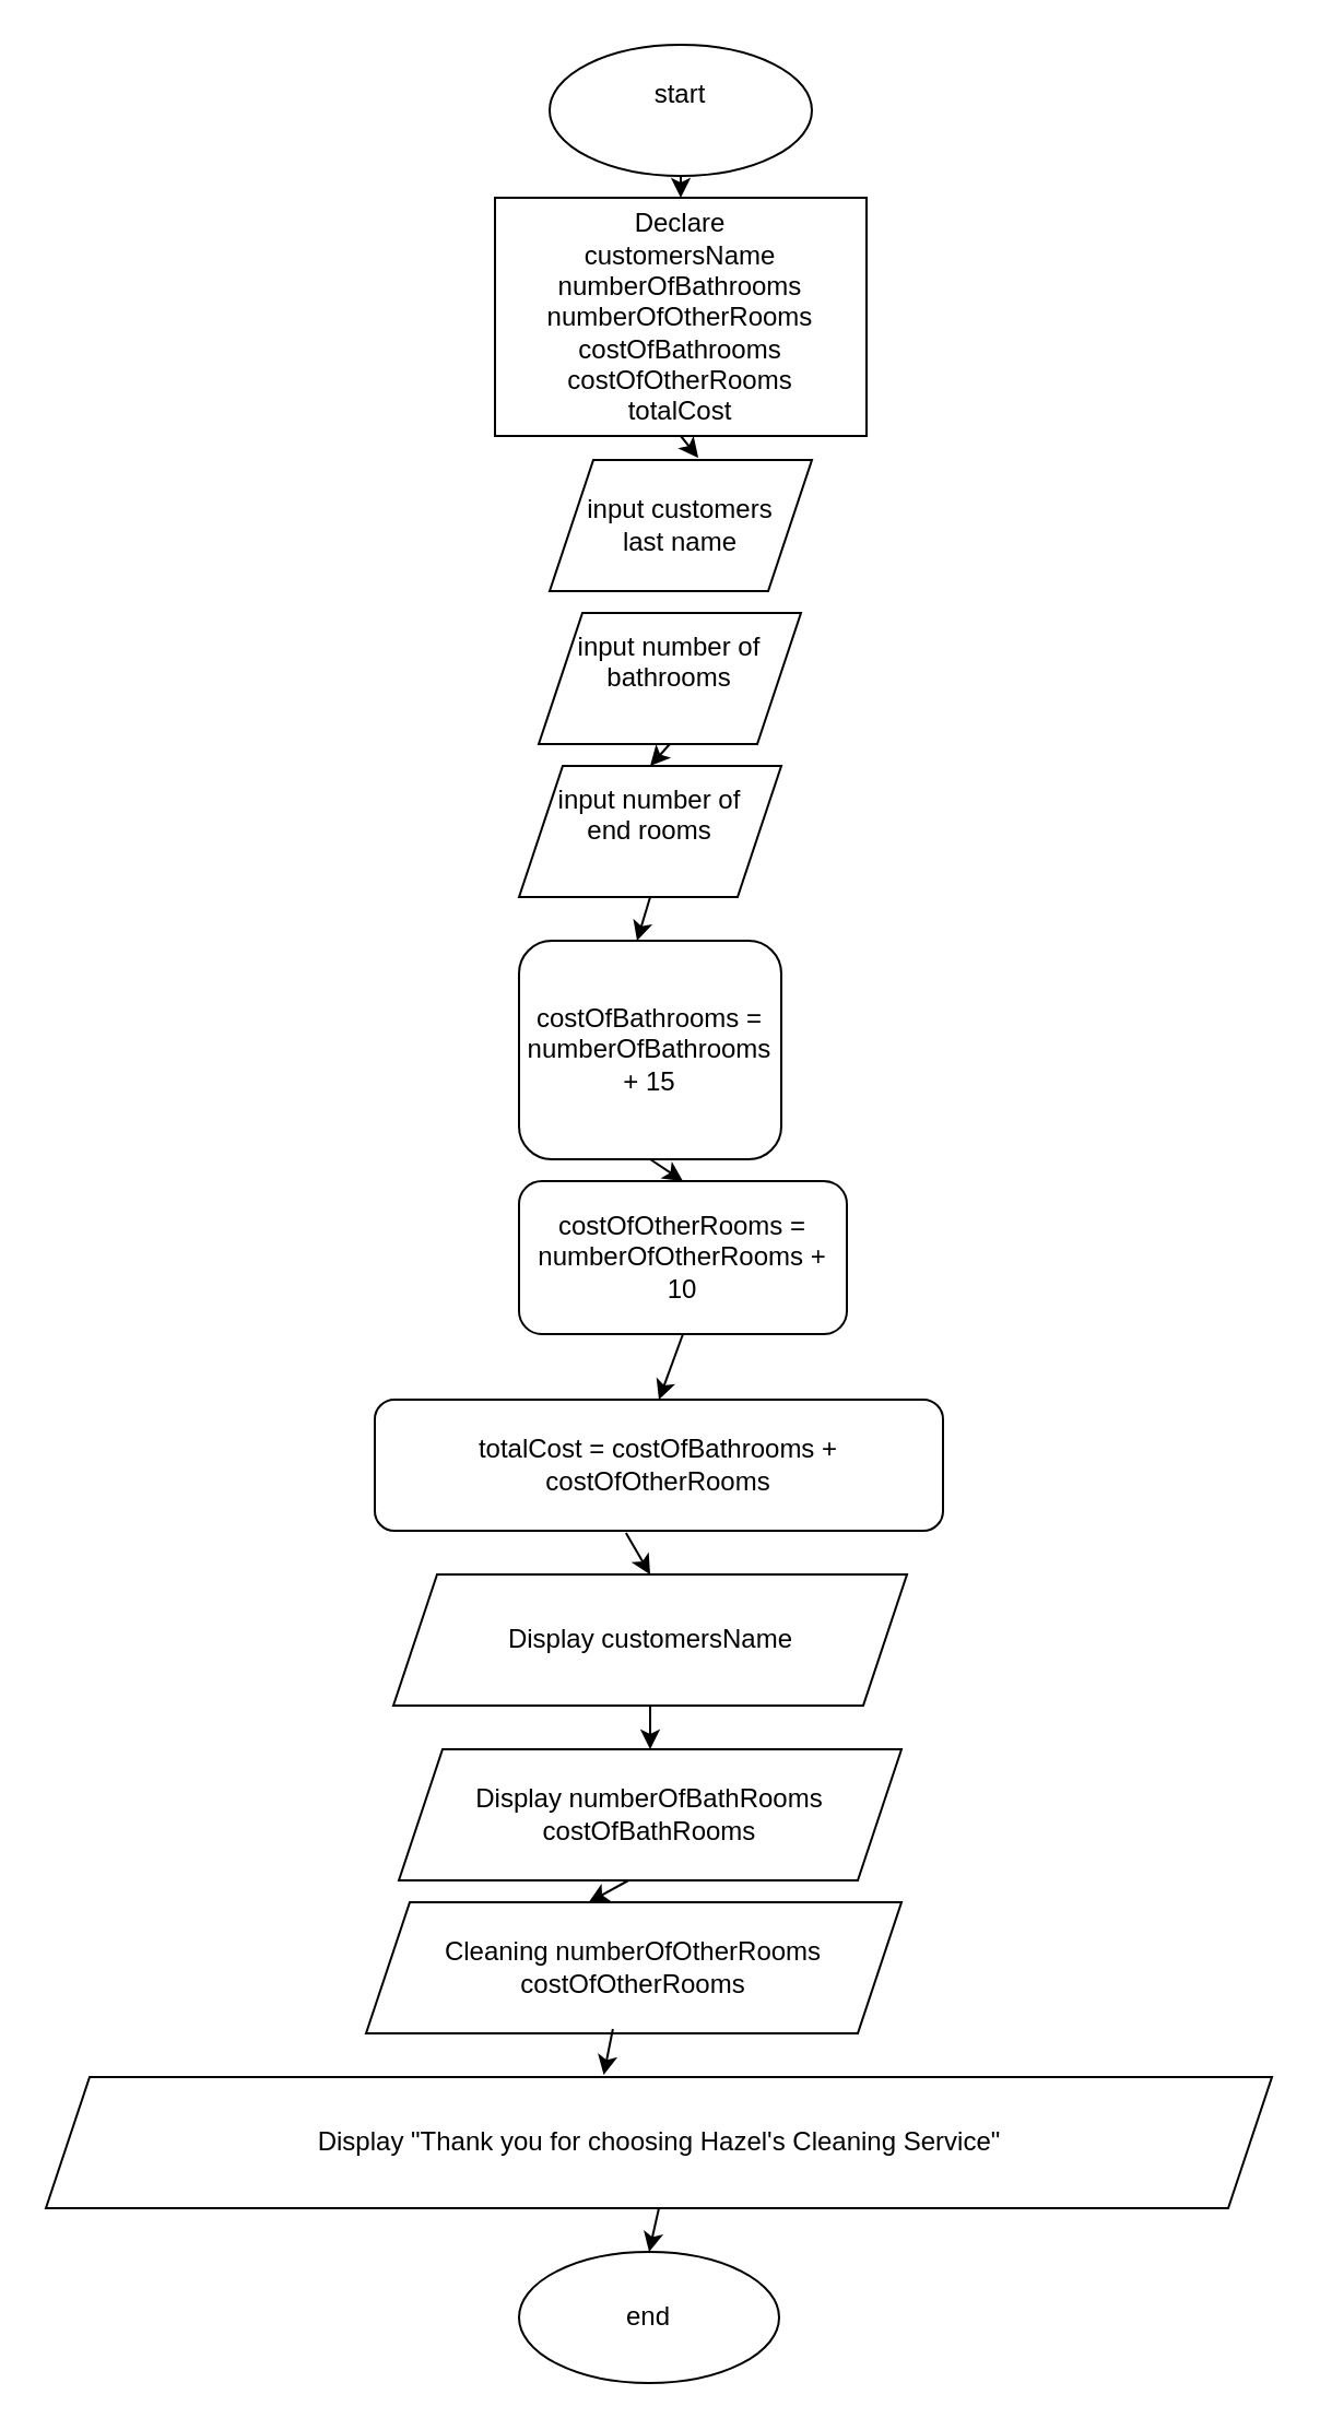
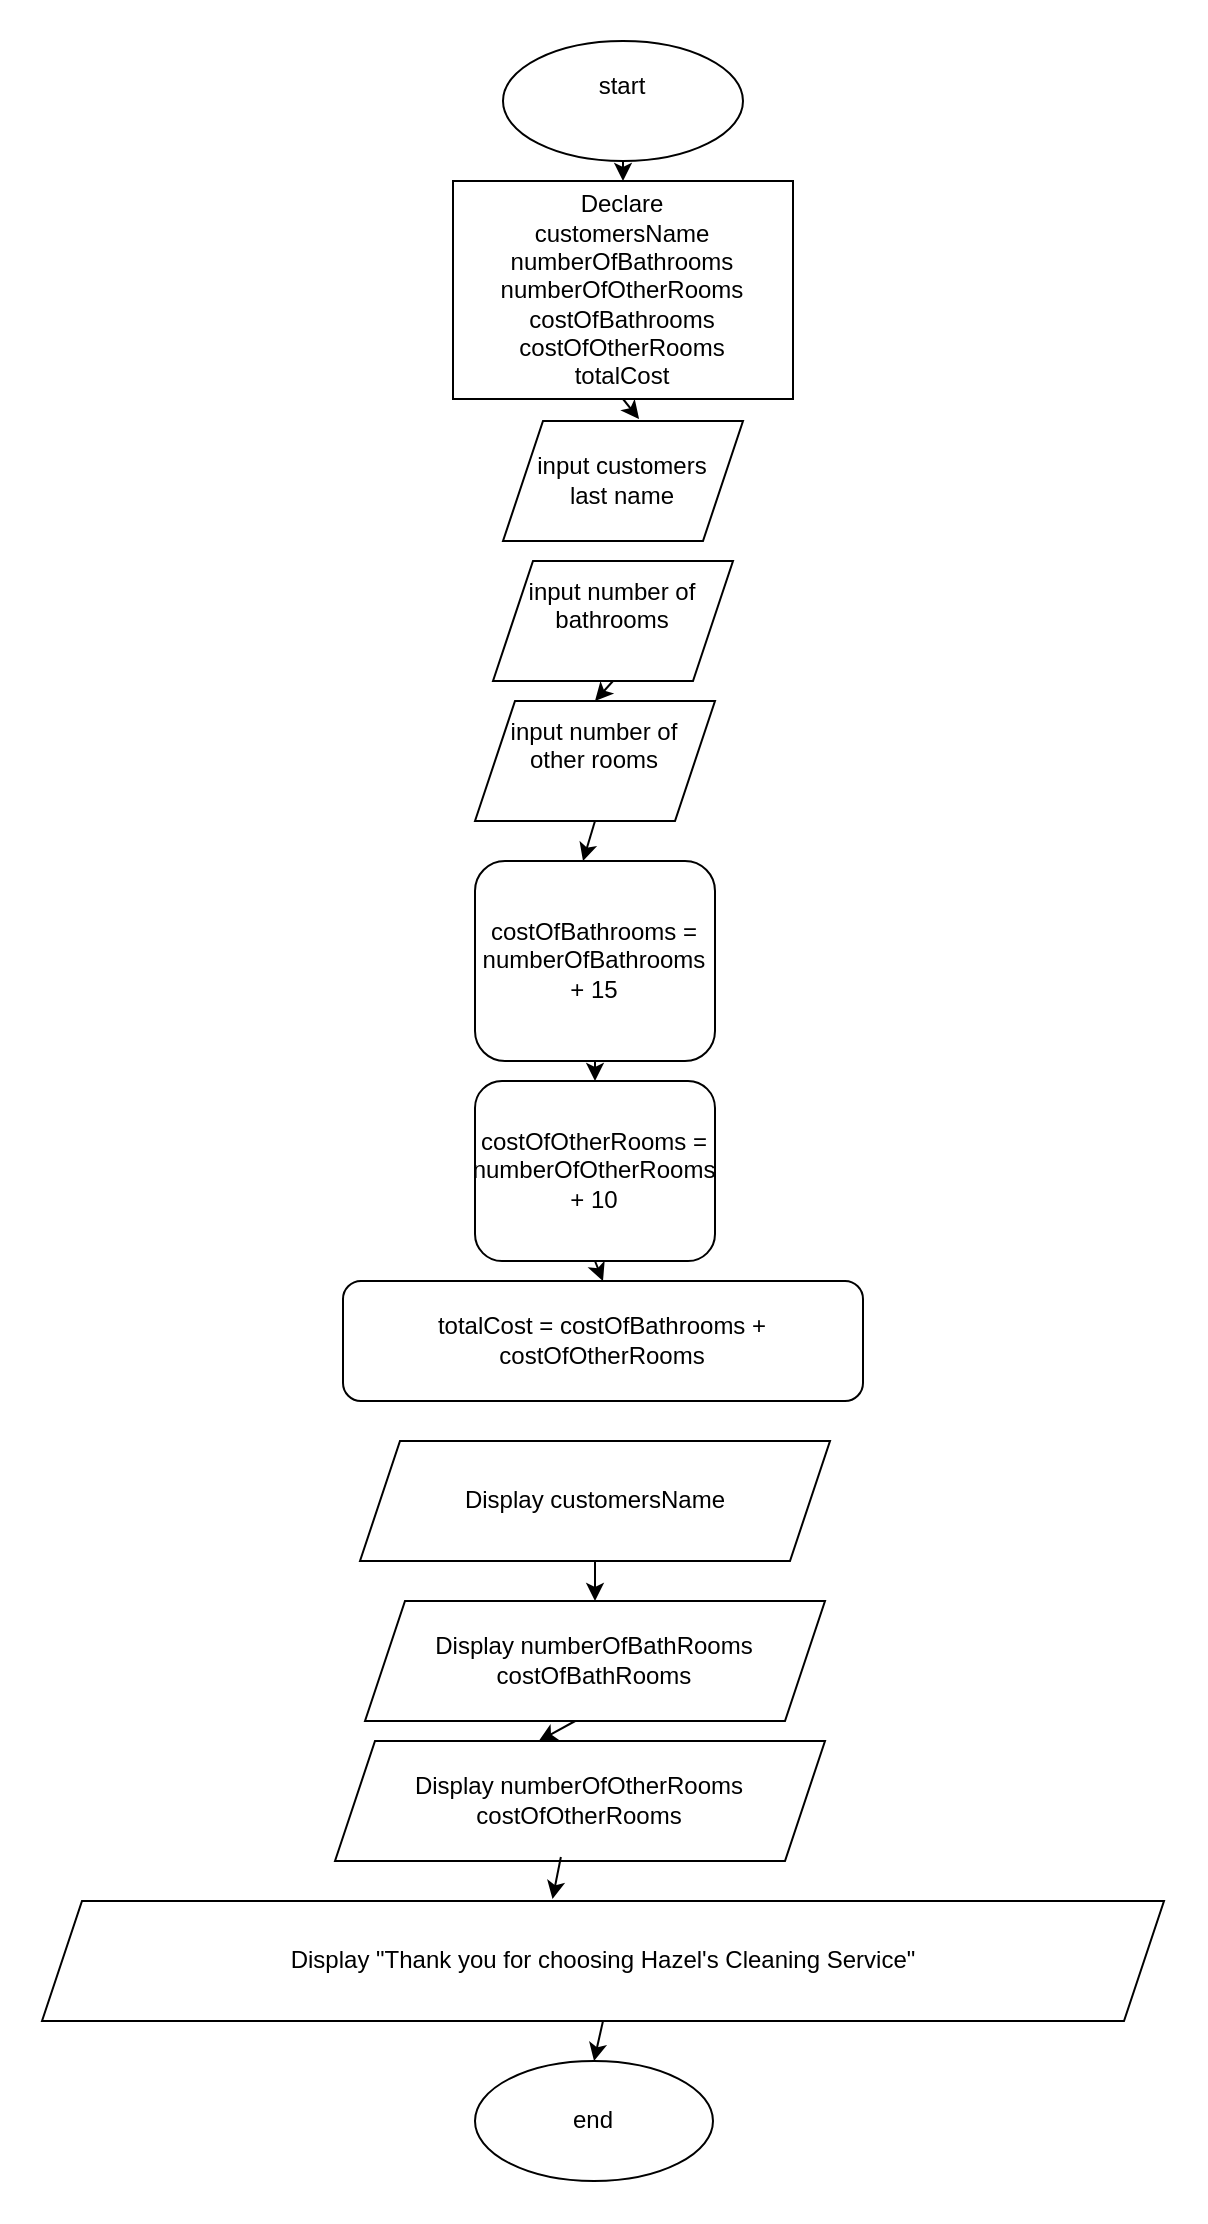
- <mxCell id="4" value="input number of&lt;div&gt;end rooms&lt;/div&gt;&lt;div&gt;&lt;br&gt;&lt;/div&gt;" style="shape=parallelogram;perimeter=parallelogramPerimeter;whiteSpace=wrap;html=1;fixedSize=1;" parent="1" vertex="1"><mxGeometry x="237" y="350" width="120" height="60" as="geometry" /></mxCell>
+ <mxCell id="4" value="input number of&lt;div&gt;other rooms&lt;/div&gt;&lt;div&gt;&lt;br&gt;&lt;/div&gt;" style="shape=parallelogram;perimeter=parallelogramPerimeter;whiteSpace=wrap;html=1;fixedSize=1;" parent="1" vertex="1"><mxGeometry x="237" y="350" width="120" height="60" as="geometry" /></mxCell>
- <mxCell id="8" value="&lt;div&gt;&lt;span style=&quot;background-color: initial;&quot;&gt;costOfOtherRooms = numberOfOtherRooms + 10&lt;/span&gt;&lt;br&gt;&lt;/div&gt;" style="rounded=1;whiteSpace=wrap;html=1;" parent="1" vertex="1"><mxGeometry x="237" y="540" width="150" height="70" as="geometry" /></mxCell>
+ <mxCell id="8" value="&lt;div&gt;&lt;span style=&quot;background-color: initial;&quot;&gt;costOfOtherRooms = numberOfOtherRooms + 10&lt;/span&gt;&lt;br&gt;&lt;/div&gt;" style="rounded=1;whiteSpace=wrap;html=1;" parent="1" vertex="1"><mxGeometry x="237" y="540" width="120" height="90" as="geometry" /></mxCell>
- <mxCell id="21" value="" style="endArrow=classic;html=1;rounded=0;exitX=0.442;exitY=1.017;exitDx=0;exitDy=0;exitPerimeter=0;entryX=0.5;entryY=0;entryDx=0;entryDy=0;" parent="1" source="12" target="11" edge="1"><mxGeometry width="50" height="50" relative="1" as="geometry"><mxPoint x="396" y="780" as="sourcePoint" /><mxPoint x="446" y="730" as="targetPoint" /></mxGeometry></mxCell>
- <mxCell id="10" value="Cleaning numberOfOtherRooms&lt;div&gt;costOfOtherRooms&lt;/div&gt;" style="shape=parallelogram;perimeter=parallelogramPerimeter;whiteSpace=wrap;html=1;fixedSize=1;" parent="1" vertex="1"><mxGeometry x="167" y="870" width="245" height="60" as="geometry" /></mxCell>
+ <mxCell id="10" value="Display numberOfOtherRooms&lt;div&gt;costOfOtherRooms&lt;/div&gt;" style="shape=parallelogram;perimeter=parallelogramPerimeter;whiteSpace=wrap;html=1;fixedSize=1;" parent="1" vertex="1"><mxGeometry x="167" y="870" width="245" height="60" as="geometry" /></mxCell>
